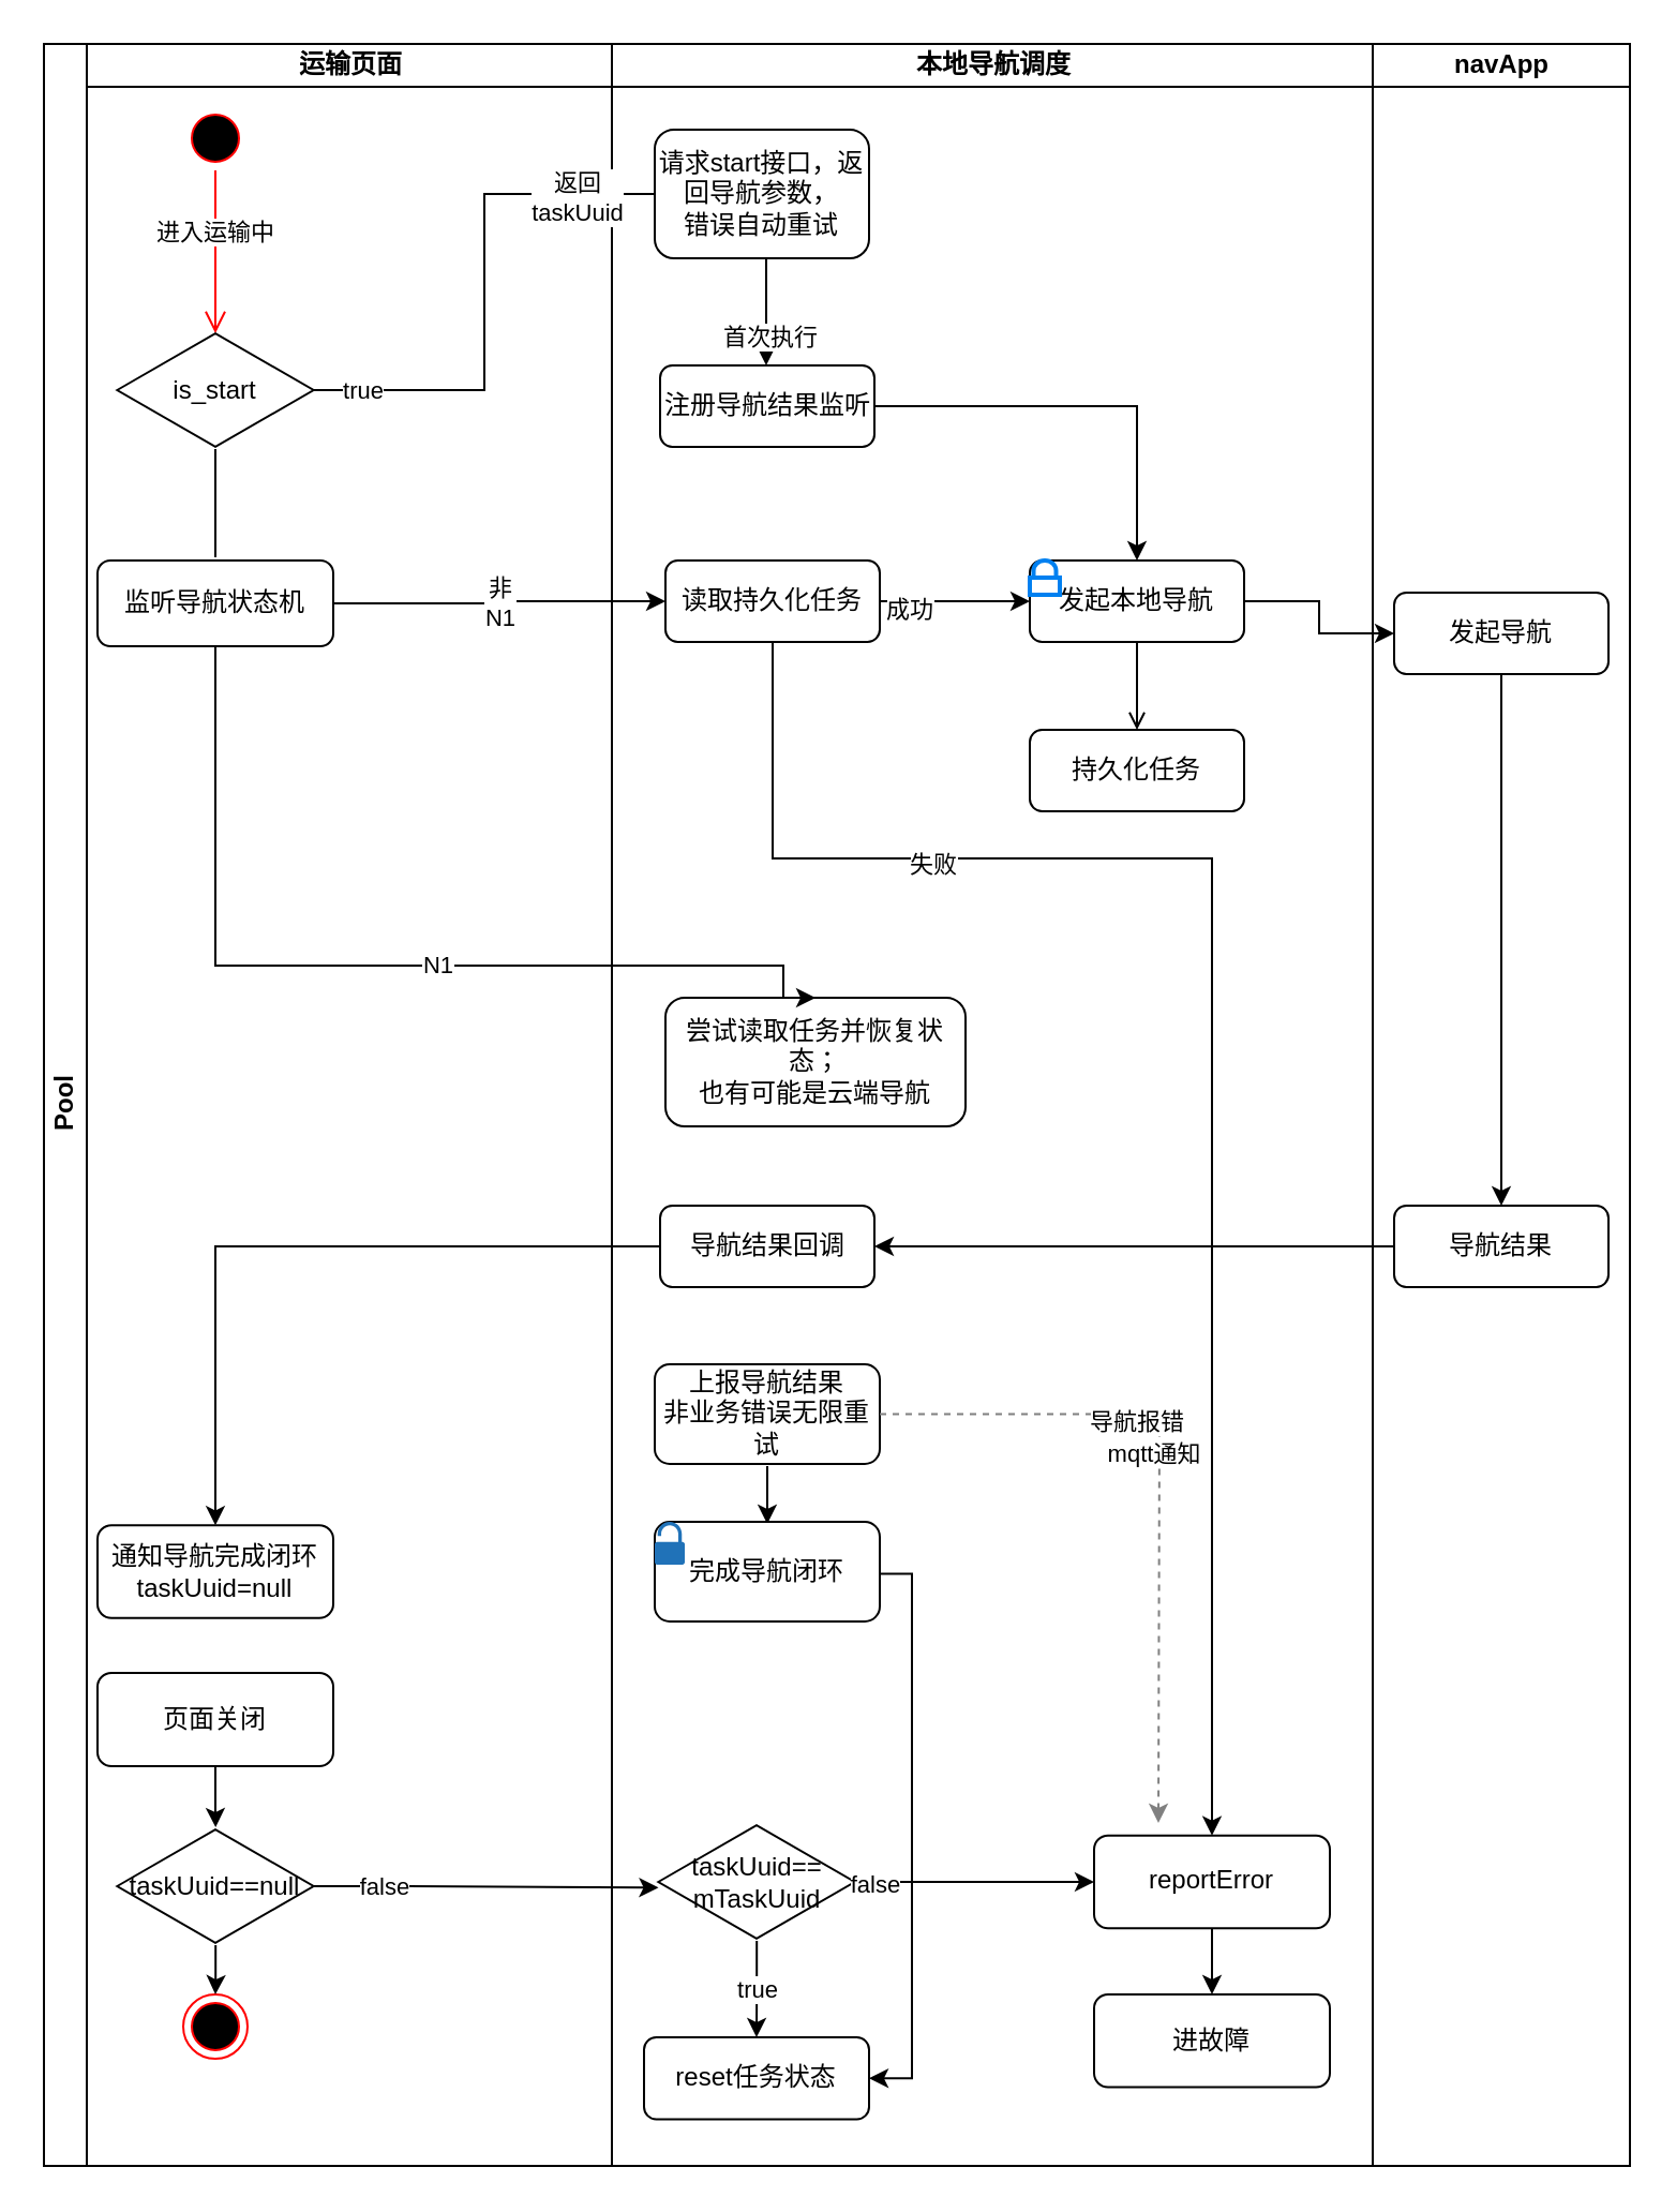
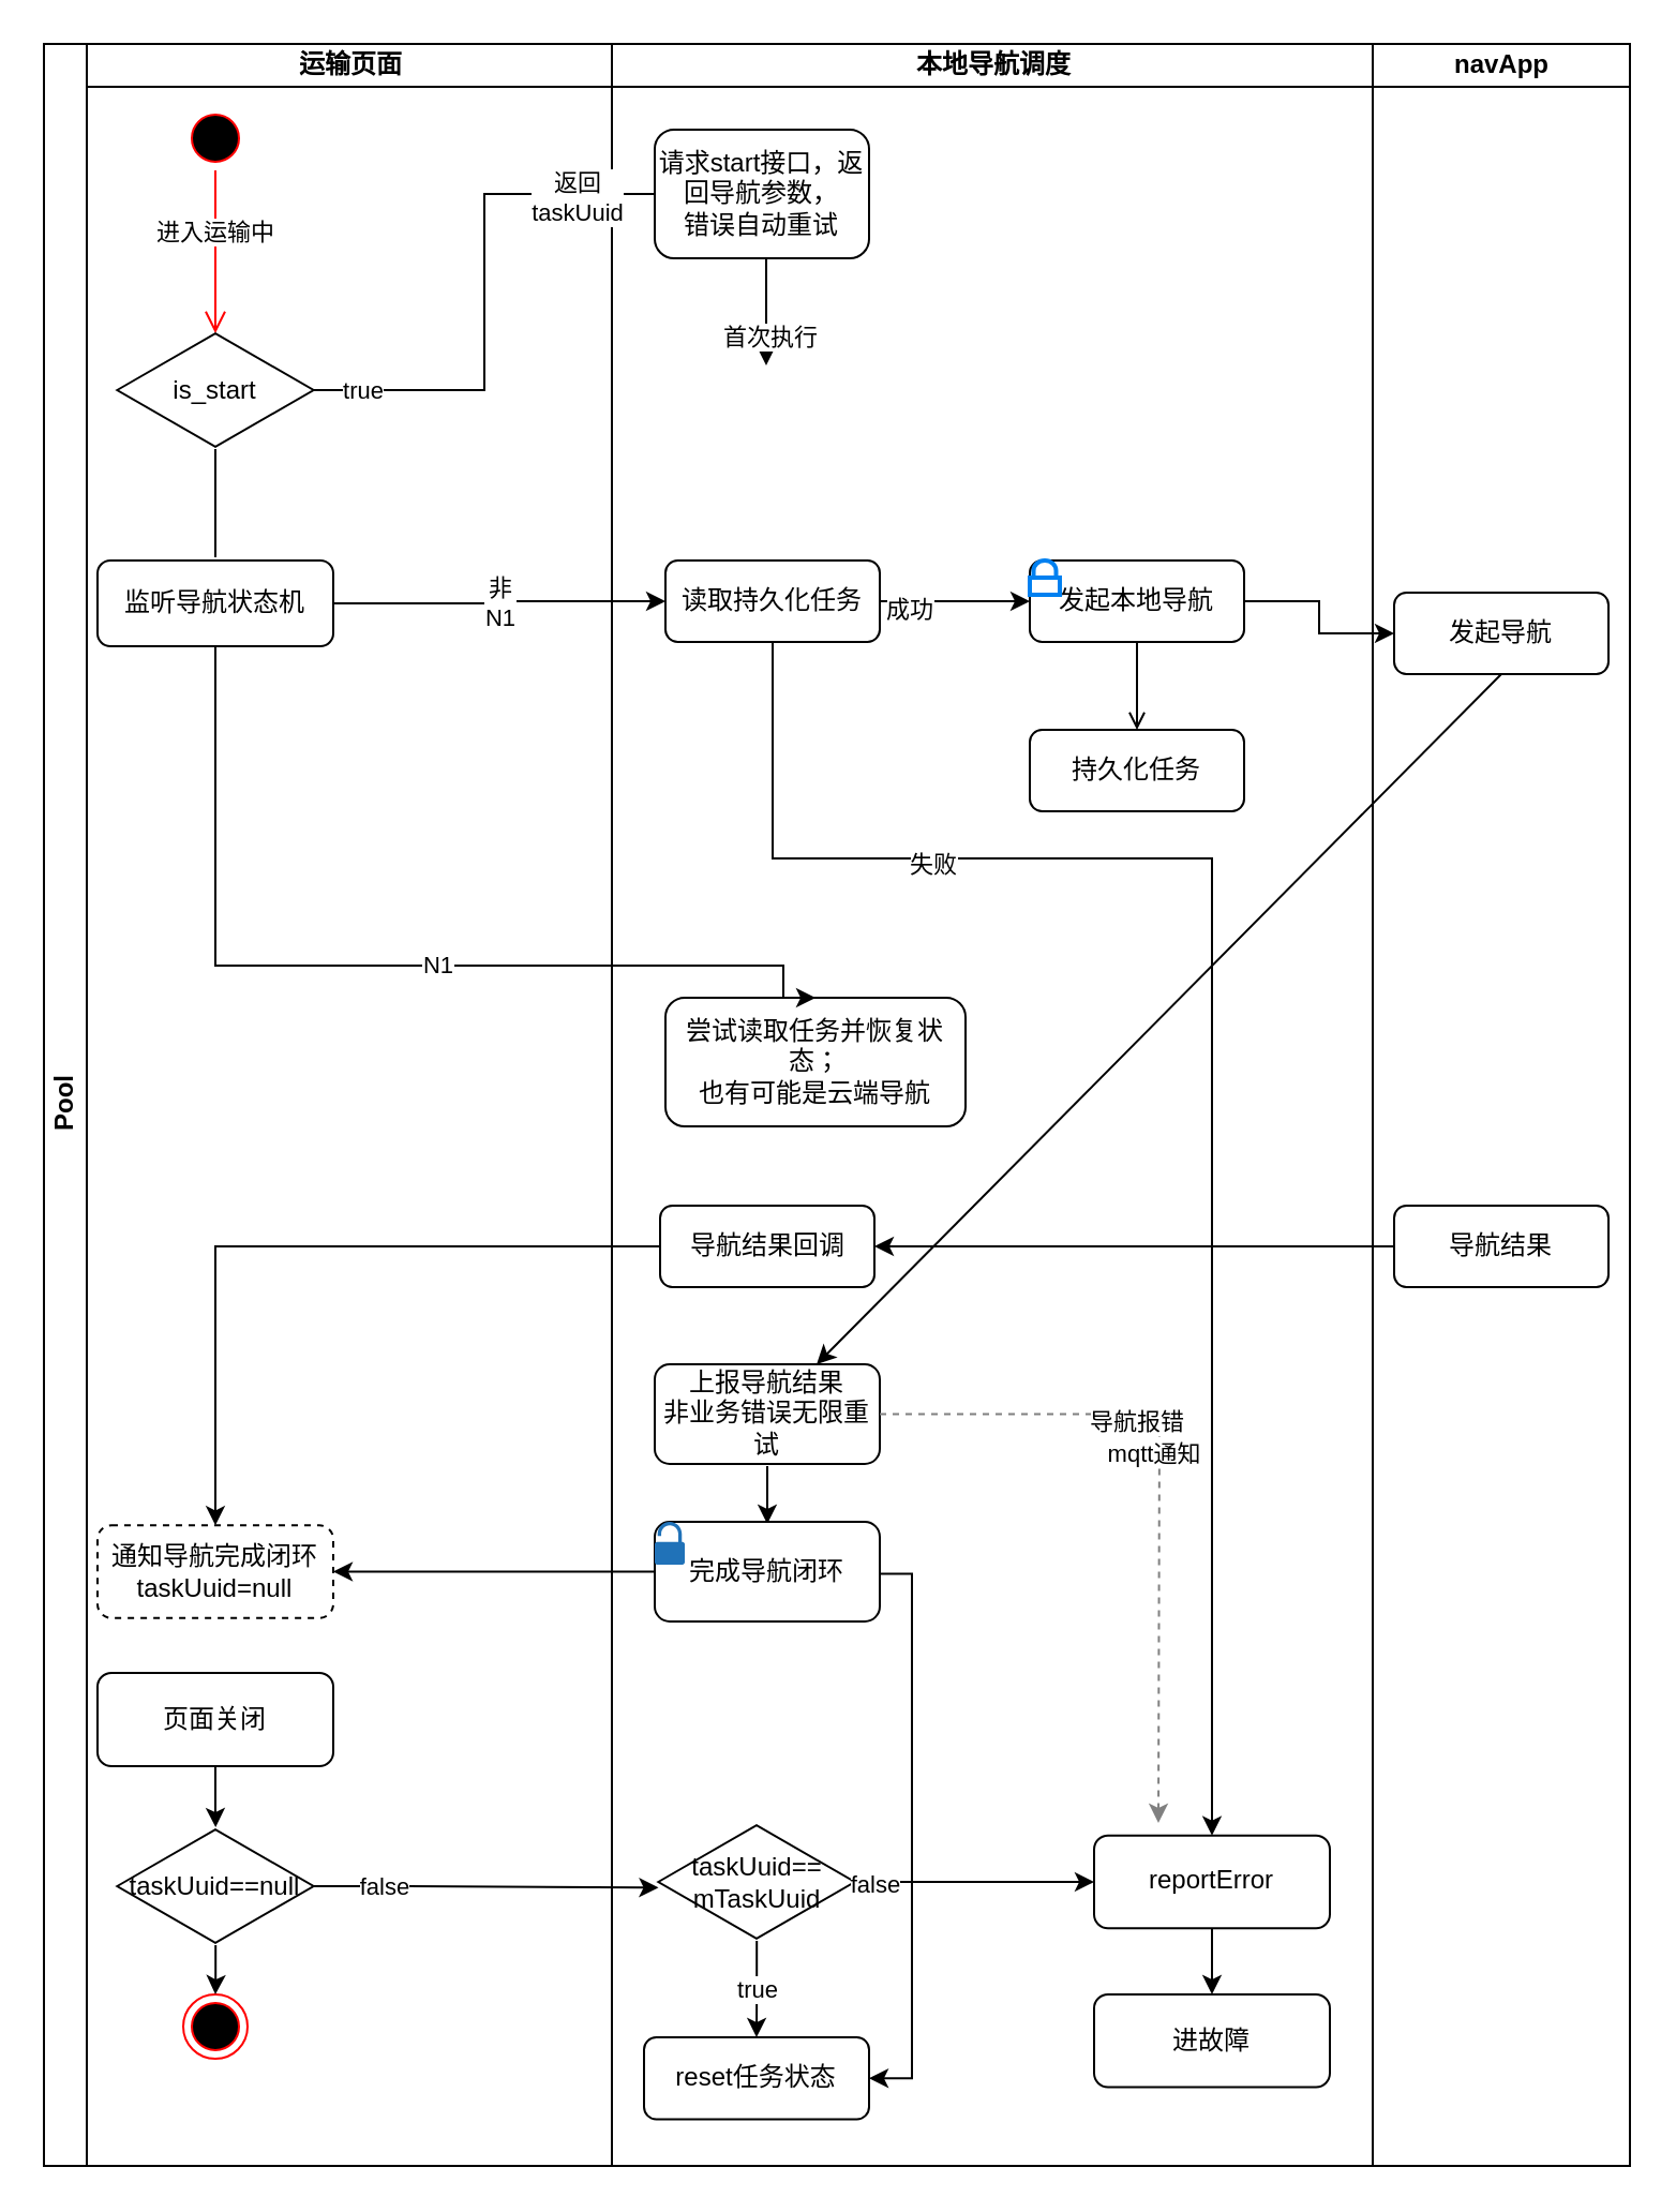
- <mxCell id="25" value="注册导航结果监听" style="whiteSpace=wrap;html=1;rounded=1;" parent="19" vertex="1"><mxGeometry x="22.5" y="150" width="100" height="38" as="geometry" /></mxCell>
- <mxCell id="23" style="edgeStyle=orthogonalEdgeStyle;rounded=0;orthogonalLoop=1;jettySize=auto;html=1;entryX=0.5;entryY=0;entryDx=0;entryDy=0;" parent="19" source="25" target="31" edge="1"><mxGeometry relative="1" as="geometry" /></mxCell>
- <mxCell id="51" value="" style="endArrow=classic;html=1;exitX=0.5;exitY=1;exitDx=0;exitDy=0;entryX=0.5;entryY=0;entryDx=0;entryDy=0;" parent="49" source="50" target="52" edge="1"><mxGeometry width="50" height="50" relative="1" as="geometry"><mxPoint x="-150" y="280" as="sourcePoint" /><mxPoint x="60" y="190" as="targetPoint" /></mxGeometry></mxCell>
+ <mxCell id="51" value="" style="endArrow=classic;html=1;exitX=0.5;exitY=1;exitDx=0;exitDy=0;" parent="49" source="50" target="33" edge="1"><mxGeometry width="50" height="50" relative="1" as="geometry"><mxPoint x="-150" y="280" as="sourcePoint" /><mxPoint x="60" y="190" as="targetPoint" /></mxGeometry></mxCell>
- <mxCell id="9" value="通知导航完成闭环&lt;br&gt;taskUuid=null" style="whiteSpace=wrap;html=1;rounded=1;" parent="6" vertex="1"><mxGeometry x="5" y="691.13" width="110" height="43.25" as="geometry" /></mxCell>
+ <mxCell id="9" value="通知导航完成闭环&lt;br&gt;taskUuid=null" style="whiteSpace=wrap;html=1;rounded=1;dashed=1;" parent="6" vertex="1"><mxGeometry x="5" y="691.13" width="110" height="43.25" as="geometry" /></mxCell>
+ <mxCell id="3" value="" style="edgeStyle=orthogonalEdgeStyle;rounded=0;orthogonalLoop=1;jettySize=auto;html=1;entryX=1;entryY=0.5;entryDx=0;entryDy=0;exitX=0;exitY=0.5;exitDx=0;exitDy=0;" parent="2" source="38" target="9" edge="1"><mxGeometry relative="1" as="geometry" /></mxCell>
